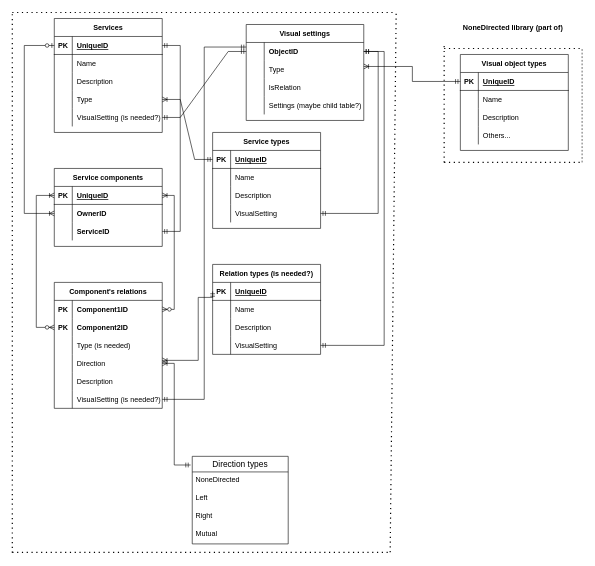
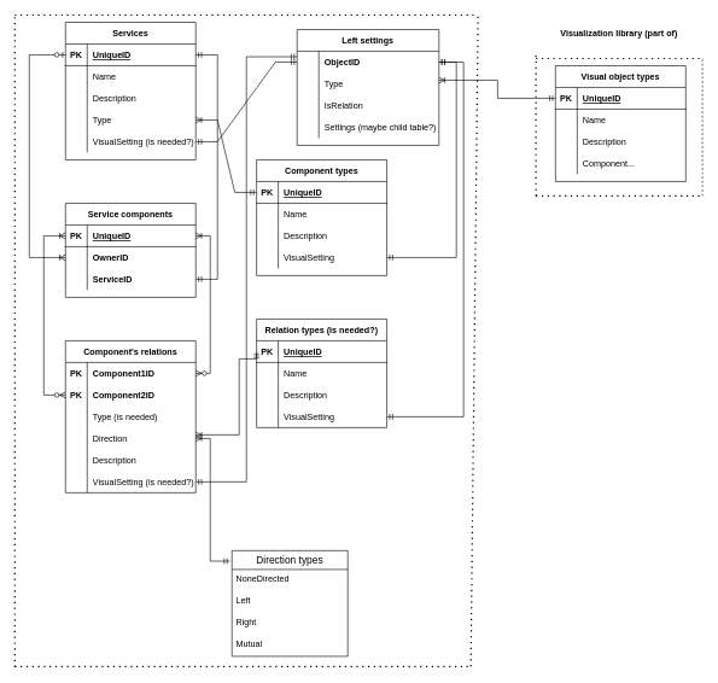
- <mxCell id="106" value="&lt;b&gt;NoneDirected library (part of)&lt;/b&gt;" style="text;html=1;strokeColor=none;fillColor=none;align=center;verticalAlign=middle;whiteSpace=wrap;rounded=0;" vertex="1" parent="1"><mxGeometry x="750" y="30" width="210" height="30" as="geometry" /></mxCell>
+ <mxCell id="106" value="&lt;b&gt;Visualization library (part of)&lt;/b&gt;" style="text;html=1;strokeColor=none;fillColor=none;align=center;verticalAlign=middle;whiteSpace=wrap;rounded=0;" vertex="1" parent="1"><mxGeometry x="750" y="30" width="210" height="30" as="geometry" /></mxCell>
- <mxCell id="107" value="Visual settings" style="shape=table;startSize=30;container=1;collapsible=1;childLayout=tableLayout;fixedRows=1;rowLines=0;fontStyle=1;align=center;resizeLast=1;" vertex="1" parent="1"><mxGeometry x="410" y="40" width="196" height="160" as="geometry" /></mxCell>
+ <mxCell id="107" value="Left settings" style="shape=table;startSize=30;container=1;collapsible=1;childLayout=tableLayout;fixedRows=1;rowLines=0;fontStyle=1;align=center;resizeLast=1;" vertex="1" parent="1"><mxGeometry x="410" y="40" width="196" height="160" as="geometry" /></mxCell>
- <mxCell id="102" value="Others..." style="shape=partialRectangle;connectable=0;fillColor=none;top=0;left=0;bottom=0;right=0;align=left;spacingLeft=6;overflow=hidden;" vertex="1" parent="100"><mxGeometry x="30" width="150" height="30" as="geometry"><mxRectangle width="150" height="30" as="alternateBounds" /></mxGeometry></mxCell>
+ <mxCell id="102" value="Component..." style="shape=partialRectangle;connectable=0;fillColor=none;top=0;left=0;bottom=0;right=0;align=left;spacingLeft=6;overflow=hidden;" vertex="1" parent="100"><mxGeometry x="30" width="150" height="30" as="geometry"><mxRectangle width="150" height="30" as="alternateBounds" /></mxGeometry></mxCell>
- <mxCell id="2" value="Service types" style="shape=table;startSize=30;container=1;collapsible=1;childLayout=tableLayout;fixedRows=1;rowLines=0;fontStyle=1;align=center;resizeLast=1;" vertex="1" parent="1"><mxGeometry x="354" y="220" width="180" height="160" as="geometry"><mxRectangle x="510" y="240" width="110" height="30" as="alternateBounds" /></mxGeometry></mxCell>
+ <mxCell id="2" value="Component types" style="shape=table;startSize=30;container=1;collapsible=1;childLayout=tableLayout;fixedRows=1;rowLines=0;fontStyle=1;align=center;resizeLast=1;" vertex="1" parent="1"><mxGeometry x="354" y="220" width="180" height="160" as="geometry"><mxRectangle x="510" y="240" width="110" height="30" as="alternateBounds" /></mxGeometry></mxCell>
